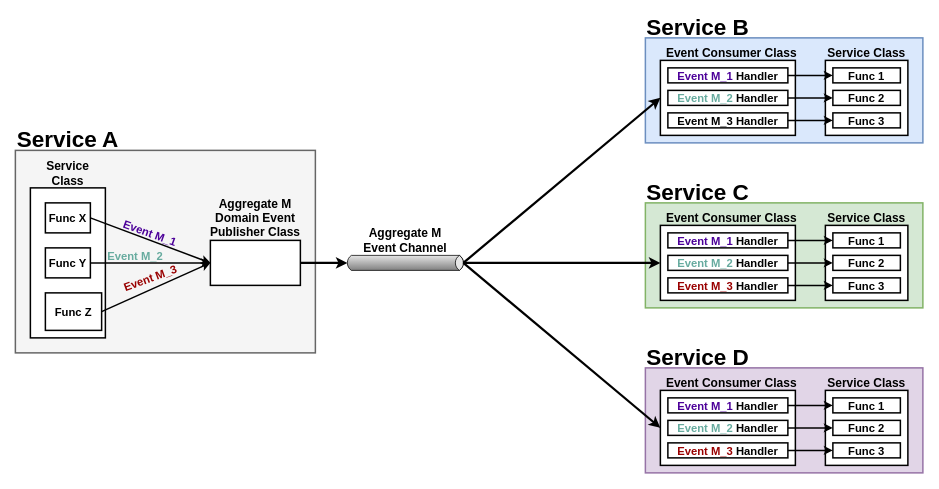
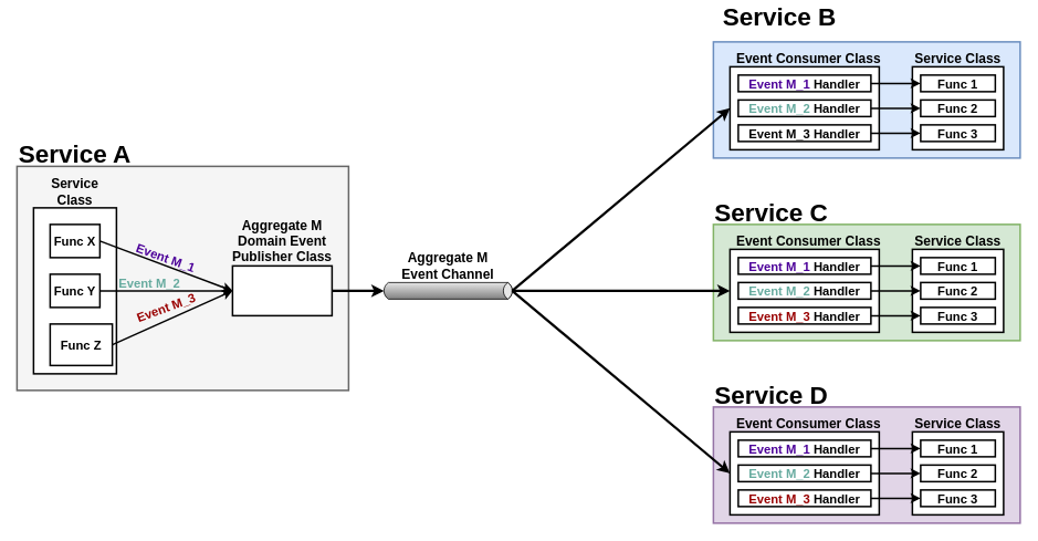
- <mxCell id="16" value="&lt;font size=&quot;1&quot;&gt;&lt;b style=&quot;font-size: 30px&quot;&gt;Service B&lt;/b&gt;&lt;/font&gt;" style="text;html=1;strokeColor=none;fillColor=none;align=center;verticalAlign=middle;whiteSpace=wrap;rounded=0;" parent="1" vertex="1"><mxGeometry x="860" y="20" width="140" height="30" as="geometry" /></mxCell>
+ <mxCell id="16" value="&lt;font size=&quot;1&quot;&gt;&lt;b style=&quot;font-size: 30px&quot;&gt;Service B&lt;/b&gt;&lt;/font&gt;" style="text;html=1;strokeColor=none;fillColor=none;align=center;verticalAlign=middle;whiteSpace=wrap;rounded=0;" parent="1" vertex="1"><mxGeometry x="870" y="5" width="140" height="30" as="geometry" /></mxCell>
